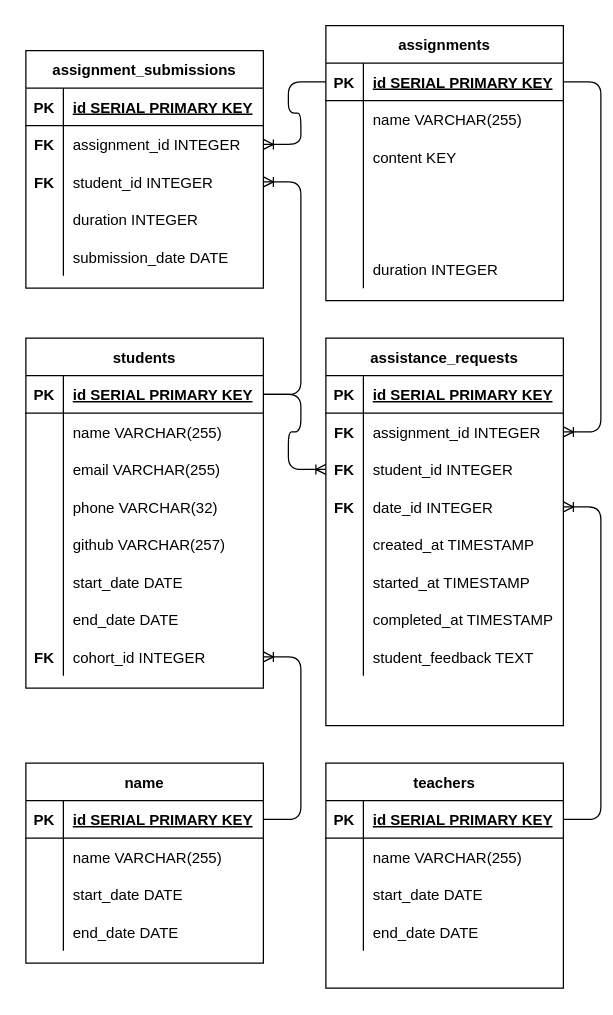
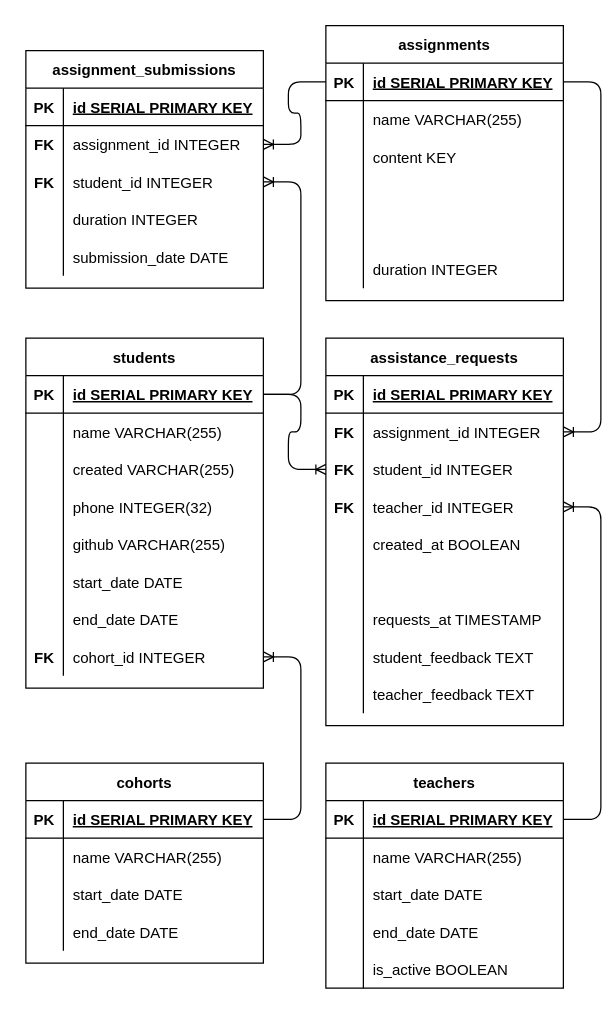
- <mxCell id="56" value="email VARCHAR(255)" style="shape=partialRectangle;connectable=0;fillColor=none;top=0;left=0;bottom=0;right=0;align=left;spacingLeft=6;overflow=hidden;" vertex="1" parent="54"><mxGeometry x="30" width="160" height="30" as="geometry" /></mxCell>
+ <mxCell id="56" value="created VARCHAR(255)" style="shape=partialRectangle;connectable=0;fillColor=none;top=0;left=0;bottom=0;right=0;align=left;spacingLeft=6;overflow=hidden;" vertex="1" parent="54"><mxGeometry x="30" width="160" height="30" as="geometry" /></mxCell>
- <mxCell id="59" value="phone VARCHAR(32)" style="shape=partialRectangle;connectable=0;fillColor=none;top=0;left=0;bottom=0;right=0;align=left;spacingLeft=6;overflow=hidden;" vertex="1" parent="57"><mxGeometry x="30" width="160" height="30" as="geometry" /></mxCell>
+ <mxCell id="59" value="phone INTEGER(32)" style="shape=partialRectangle;connectable=0;fillColor=none;top=0;left=0;bottom=0;right=0;align=left;spacingLeft=6;overflow=hidden;" vertex="1" parent="57"><mxGeometry x="30" width="160" height="30" as="geometry" /></mxCell>
- <mxCell id="30" value="date_id INTEGER" style="shape=partialRectangle;connectable=0;fillColor=none;top=0;left=0;bottom=0;right=0;align=left;spacingLeft=6;overflow=hidden;" vertex="1" parent="28"><mxGeometry x="30" width="160" height="30" as="geometry" /></mxCell>
+ <mxCell id="30" value="teacher_id INTEGER" style="shape=partialRectangle;connectable=0;fillColor=none;top=0;left=0;bottom=0;right=0;align=left;spacingLeft=6;overflow=hidden;" vertex="1" parent="28"><mxGeometry x="30" width="160" height="30" as="geometry" /></mxCell>
- <mxCell id="62" value="github VARCHAR(257)" style="shape=partialRectangle;connectable=0;fillColor=none;top=0;left=0;bottom=0;right=0;align=left;spacingLeft=6;overflow=hidden;" vertex="1" parent="60"><mxGeometry x="30" width="160" height="30" as="geometry" /></mxCell>
+ <mxCell id="62" value="github VARCHAR(255)" style="shape=partialRectangle;connectable=0;fillColor=none;top=0;left=0;bottom=0;right=0;align=left;spacingLeft=6;overflow=hidden;" vertex="1" parent="60"><mxGeometry x="30" width="160" height="30" as="geometry" /></mxCell>
- <mxCell id="33" value="created_at TIMESTAMP" style="shape=partialRectangle;connectable=0;fillColor=none;top=0;left=0;bottom=0;right=0;align=left;spacingLeft=6;overflow=hidden;" vertex="1" parent="31"><mxGeometry x="30" width="160" height="30" as="geometry" /></mxCell>
+ <mxCell id="33" value="created_at BOOLEAN" style="shape=partialRectangle;connectable=0;fillColor=none;top=0;left=0;bottom=0;right=0;align=left;spacingLeft=6;overflow=hidden;" vertex="1" parent="31"><mxGeometry x="30" width="160" height="30" as="geometry" /></mxCell>
- <mxCell id="36" value="started_at TIMESTAMP" style="shape=partialRectangle;connectable=0;fillColor=none;top=0;left=0;bottom=0;right=0;align=left;spacingLeft=6;overflow=hidden;" vertex="1" parent="34"><mxGeometry x="30" width="160" height="30" as="geometry" /></mxCell>
- <mxCell id="39" value="completed_at TIMESTAMP" style="shape=partialRectangle;connectable=0;fillColor=none;top=0;left=0;bottom=0;right=0;align=left;spacingLeft=6;overflow=hidden;" vertex="1" parent="37"><mxGeometry x="30" width="160" height="30" as="geometry" /></mxCell>
+ <mxCell id="39" value="requests_at TIMESTAMP" style="shape=partialRectangle;connectable=0;fillColor=none;top=0;left=0;bottom=0;right=0;align=left;spacingLeft=6;overflow=hidden;" vertex="1" parent="37"><mxGeometry x="30" width="160" height="30" as="geometry" /></mxCell>
+ <mxCell id="45" value="teacher_feedback TEXT" style="shape=partialRectangle;connectable=0;fillColor=none;top=0;left=0;bottom=0;right=0;align=left;spacingLeft=6;overflow=hidden;" vertex="1" parent="43"><mxGeometry x="30" width="160" height="30" as="geometry" /></mxCell>
- <mxCell id="109" value="name" style="shape=table;startSize=30;container=1;collapsible=1;childLayout=tableLayout;fixedRows=1;rowLines=0;fontStyle=1;align=center;resizeLast=1;" vertex="1" parent="1"><mxGeometry x="20" y="610" width="190" height="160" as="geometry" /></mxCell>
+ <mxCell id="109" value="cohorts" style="shape=table;startSize=30;container=1;collapsible=1;childLayout=tableLayout;fixedRows=1;rowLines=0;fontStyle=1;align=center;resizeLast=1;" vertex="1" parent="1"><mxGeometry x="20" y="610" width="190" height="160" as="geometry" /></mxCell>
+ <mxCell id="17" value="is_active BOOLEAN" style="shape=partialRectangle;connectable=0;fillColor=none;top=0;left=0;bottom=0;right=0;align=left;spacingLeft=6;overflow=hidden;" vertex="1" parent="15"><mxGeometry x="30" width="160" height="30" as="geometry" /></mxCell>
